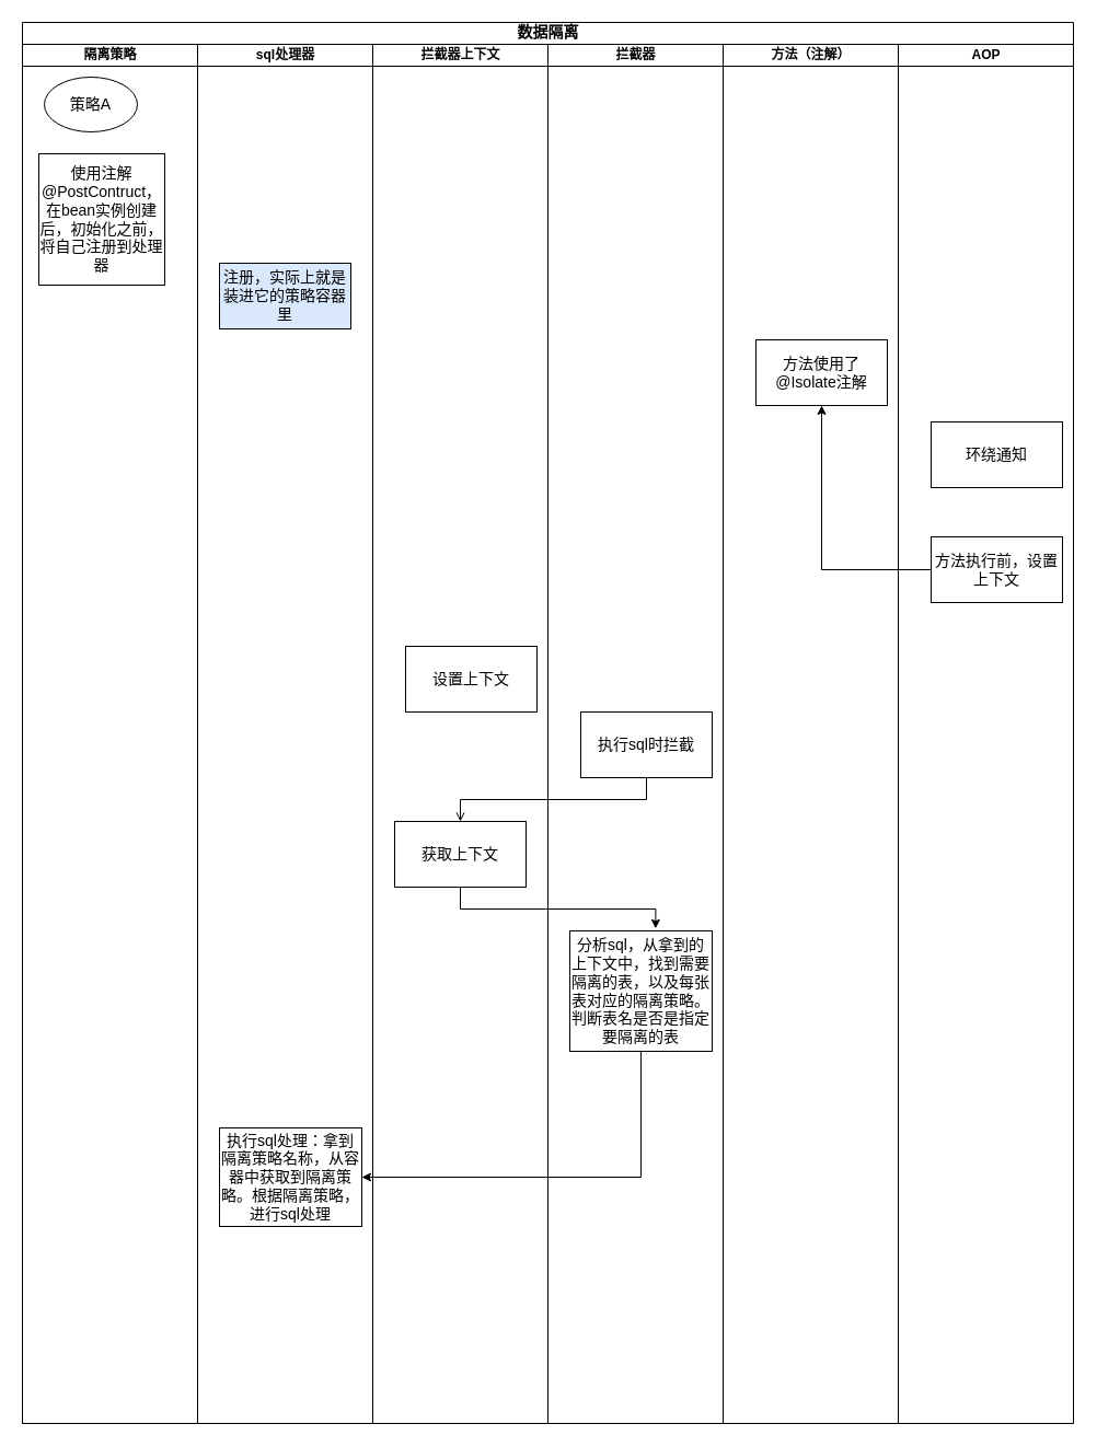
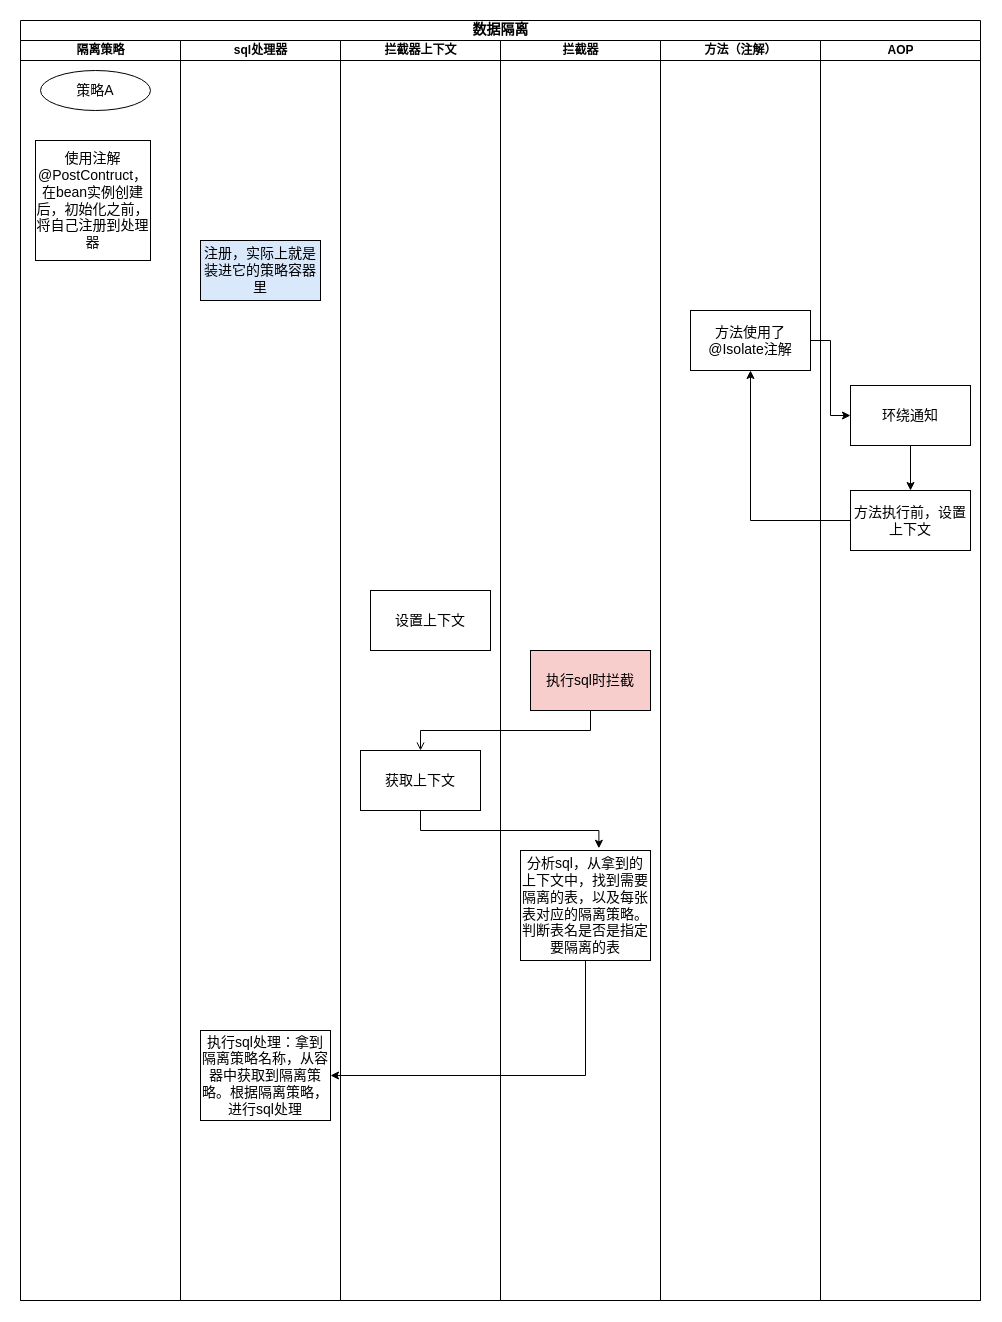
- <mxCell id="4" value="策略A" style="ellipse;whiteSpace=wrap;html=1;fontSize=14;" vertex="1" parent="3"><mxGeometry x="20" y="30" width="85" height="50" as="geometry" /></mxCell>
+ <mxCell id="4" value="策略A" style="ellipse;whiteSpace=wrap;html=1;fontSize=14;" vertex="1" parent="3"><mxGeometry x="20" y="30" width="110" height="40" as="geometry" /></mxCell>
+ <mxCell id="21" style="edgeStyle=orthogonalEdgeStyle;rounded=0;orthogonalLoop=1;jettySize=auto;html=1;exitX=1;exitY=0.5;exitDx=0;exitDy=0;entryX=0;entryY=0.5;entryDx=0;entryDy=0;fontSize=14;" edge="1" parent="2" source="16" target="19"><mxGeometry relative="1" as="geometry" /></mxCell>
+ <mxCell id="18" value="" style="edgeStyle=orthogonalEdgeStyle;rounded=0;orthogonalLoop=1;jettySize=auto;html=1;fontSize=14;" edge="1" parent="17" source="19" target="20"><mxGeometry relative="1" as="geometry" /></mxCell>
- <mxCell id="13" value="执行sql时拦截" style="rounded=0;whiteSpace=wrap;html=1;fontSize=14;" vertex="1" parent="12"><mxGeometry x="30" y="610" width="120" height="60" as="geometry" /></mxCell>
+ <mxCell id="13" value="执行sql时拦截" style="rounded=0;whiteSpace=wrap;html=1;fontSize=14;fillColor=#f8cecc;" vertex="1" parent="12"><mxGeometry x="30" y="610" width="120" height="60" as="geometry" /></mxCell>
